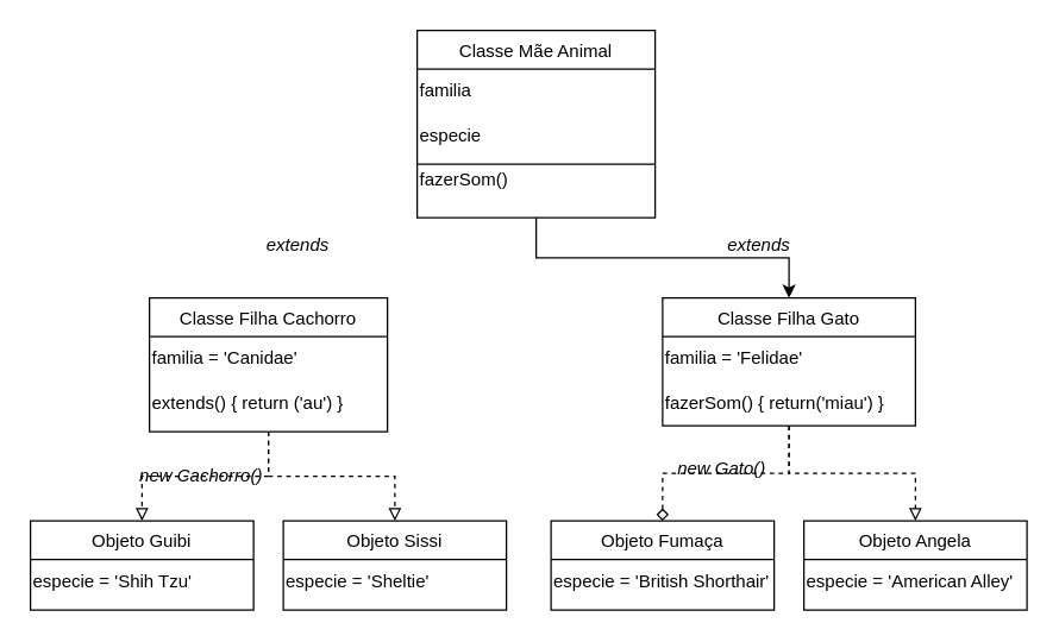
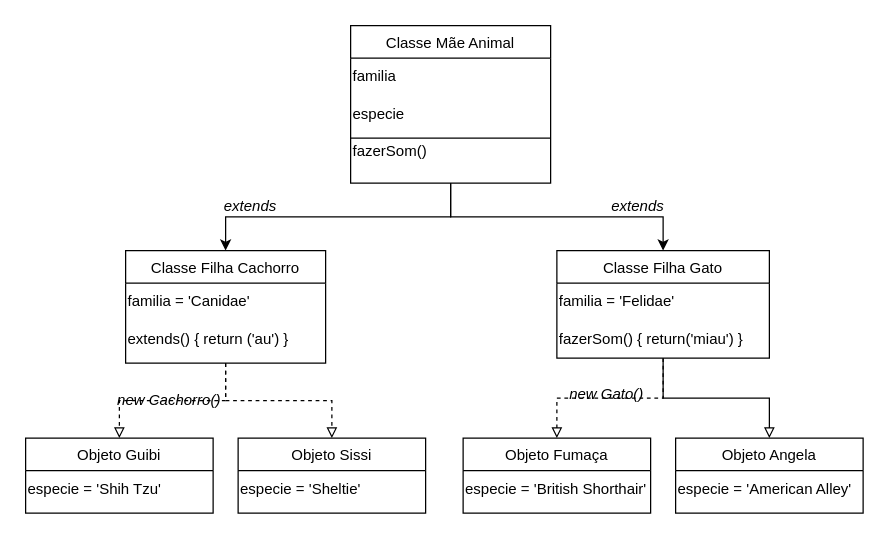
+ <mxCell id="2" style="edgeStyle=orthogonalEdgeStyle;rounded=0;orthogonalLoop=1;jettySize=auto;html=1;exitX=0.5;exitY=1;exitDx=0;exitDy=0;entryX=0.5;entryY=0;entryDx=0;entryDy=0;" parent="1" source="4" target="10" edge="1"><mxGeometry relative="1" as="geometry" /></mxCell>
- <mxCell id="14" style="edgeStyle=orthogonalEdgeStyle;rounded=0;orthogonalLoop=1;jettySize=auto;html=1;exitX=0.5;exitY=1;exitDx=0;exitDy=0;entryX=0.5;entryY=0;entryDx=0;entryDy=0;dashed=1;endArrow=block;endFill=0;" parent="1" source="15" target="24" edge="1"><mxGeometry relative="1" as="geometry" /></mxCell>
+ <mxCell id="14" style="edgeStyle=orthogonalEdgeStyle;rounded=0;orthogonalLoop=1;jettySize=auto;html=1;exitX=0.5;exitY=1;exitDx=0;exitDy=0;entryX=0.5;entryY=0;entryDx=0;entryDy=0;dashed=0;endArrow=block;endFill=0;" parent="1" source="15" target="24" edge="1"><mxGeometry relative="1" as="geometry" /></mxCell>
- <mxCell id="13" style="edgeStyle=orthogonalEdgeStyle;rounded=0;orthogonalLoop=1;jettySize=auto;html=1;exitX=0.5;exitY=1;exitDx=0;exitDy=0;entryX=0.5;entryY=0;entryDx=0;entryDy=0;dashed=1;endArrow=diamond;endFill=0;" parent="1" source="15" target="22" edge="1"><mxGeometry relative="1" as="geometry" /></mxCell>
+ <mxCell id="13" style="edgeStyle=orthogonalEdgeStyle;rounded=0;orthogonalLoop=1;jettySize=auto;html=1;exitX=0.5;exitY=1;exitDx=0;exitDy=0;entryX=0.5;entryY=0;entryDx=0;entryDy=0;dashed=1;endArrow=block;endFill=0;" parent="1" source="15" target="22" edge="1"><mxGeometry relative="1" as="geometry" /></mxCell>
